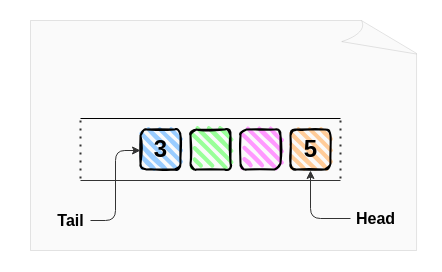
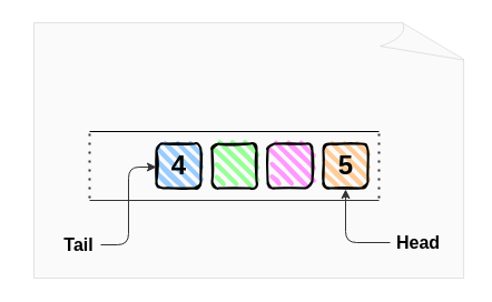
- <mxCell id="9" value="3" style="text;strokeColor=none;fillColor=none;html=1;fontSize=24;fontStyle=1;verticalAlign=middle;align=center;rounded=1;" vertex="1" parent="7"><mxGeometry x="5" y="5" width="30" height="30" as="geometry" /></mxCell>
+ <mxCell id="9" value="4" style="text;strokeColor=none;fillColor=none;html=1;fontSize=24;fontStyle=1;verticalAlign=middle;align=center;rounded=1;" vertex="1" parent="7"><mxGeometry x="5" y="5" width="30" height="30" as="geometry" /></mxCell>
